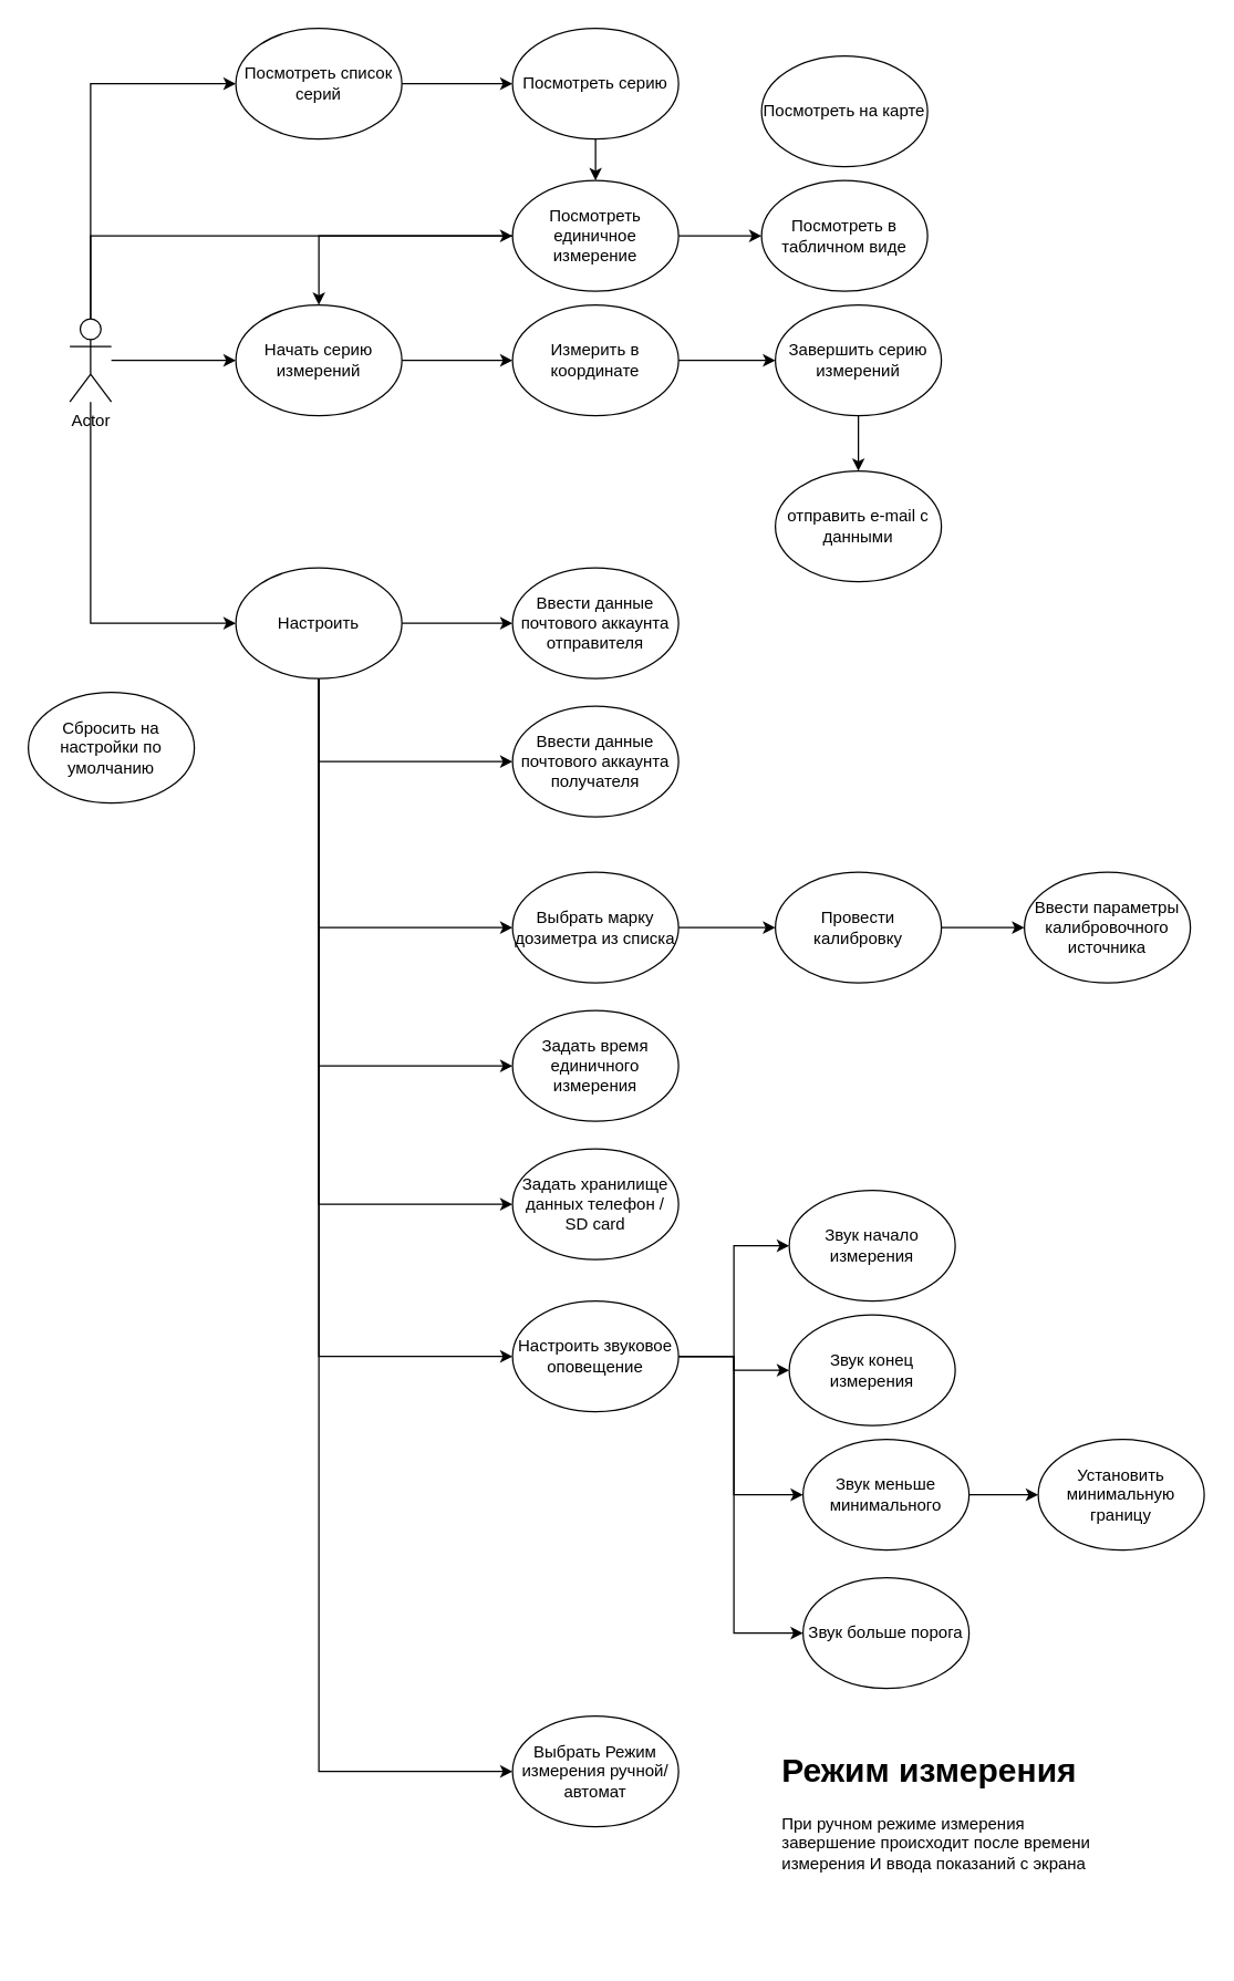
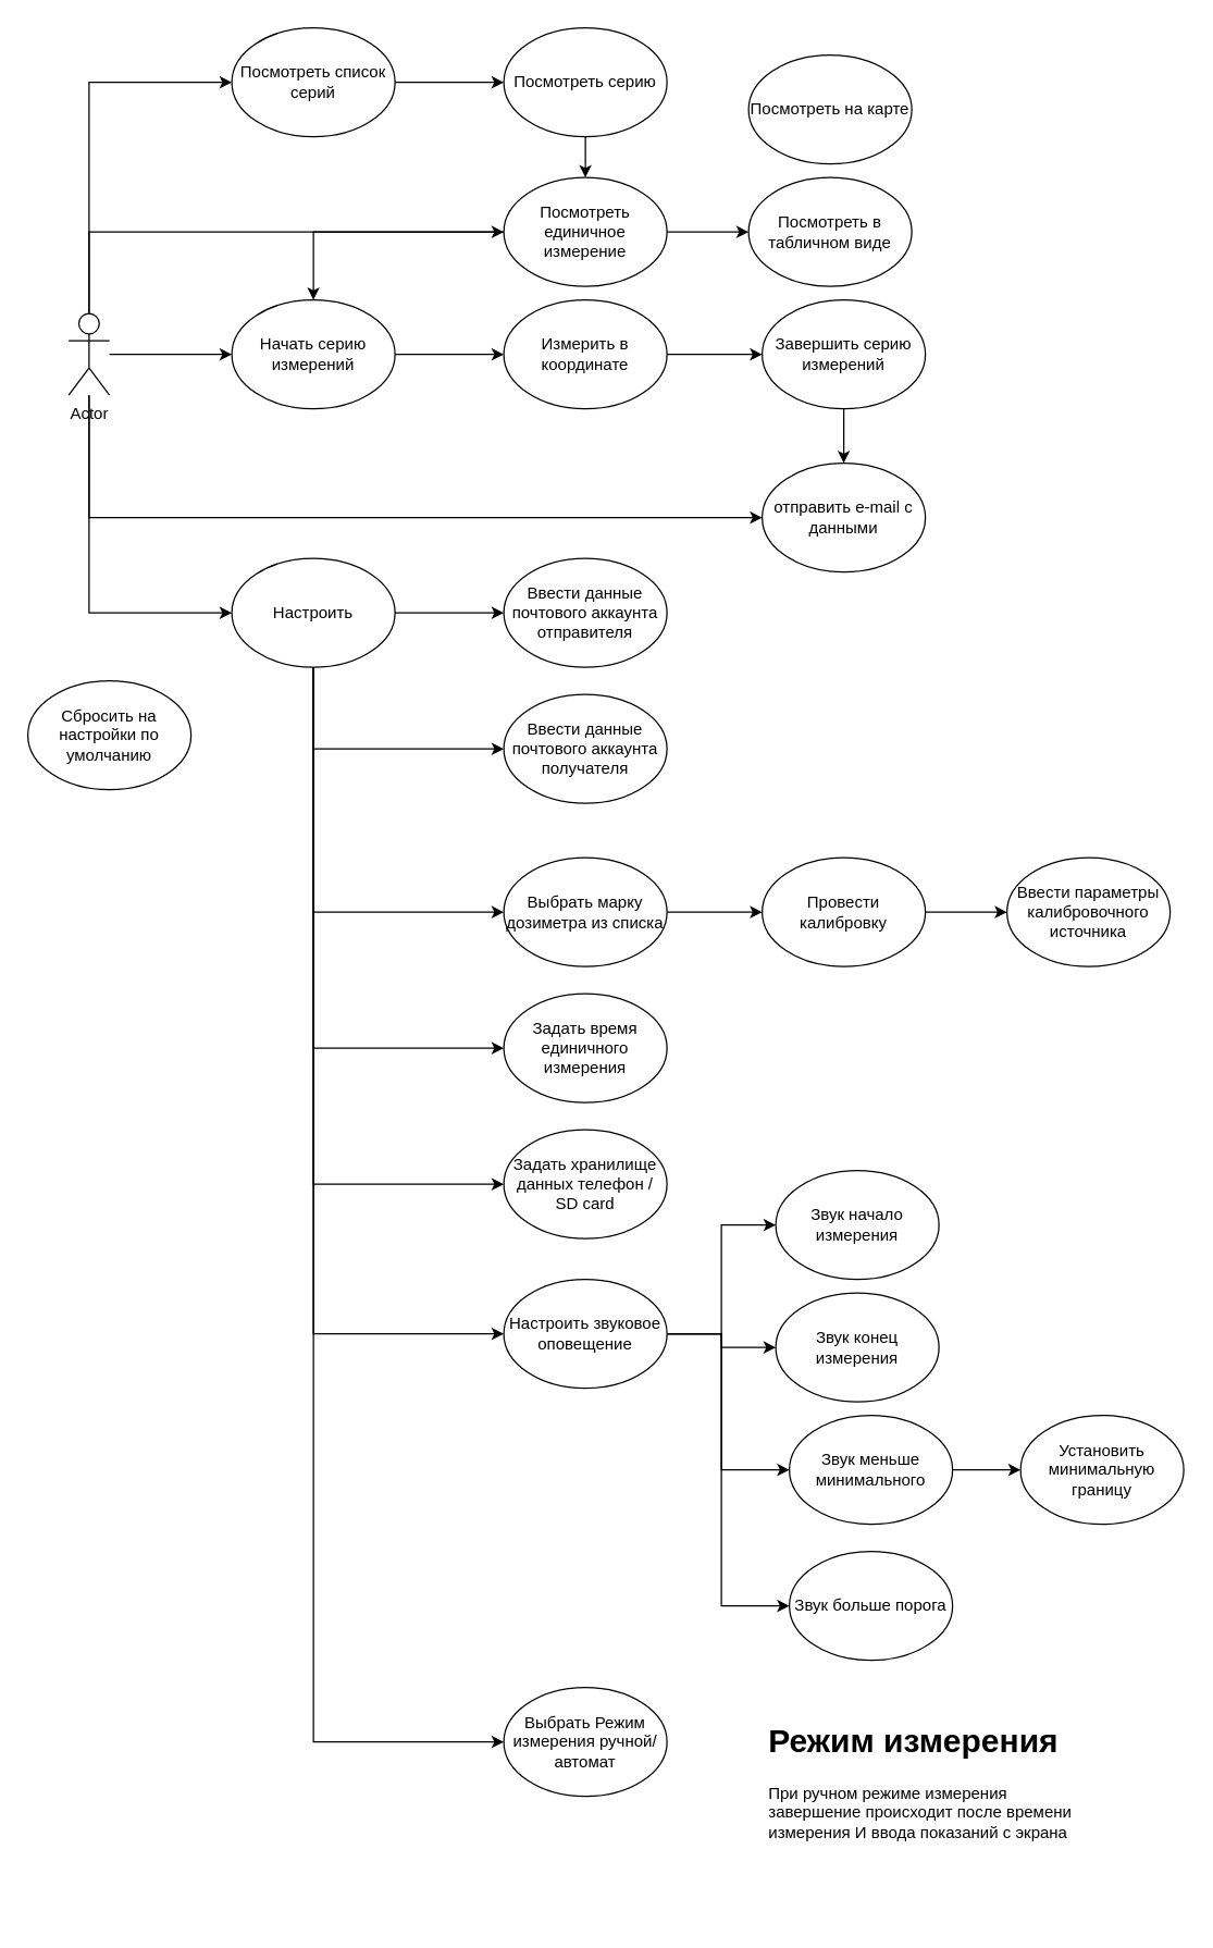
+ <mxCell id="2" style="edgeStyle=orthogonalEdgeStyle;rounded=0;orthogonalLoop=1;jettySize=auto;html=1;entryX=0;entryY=0.5;entryDx=0;entryDy=0;" edge="1" parent="1" source="7" target="14"><mxGeometry relative="1" as="geometry"><Array as="points"><mxPoint x="65" y="380" /></Array></mxGeometry></mxCell>
